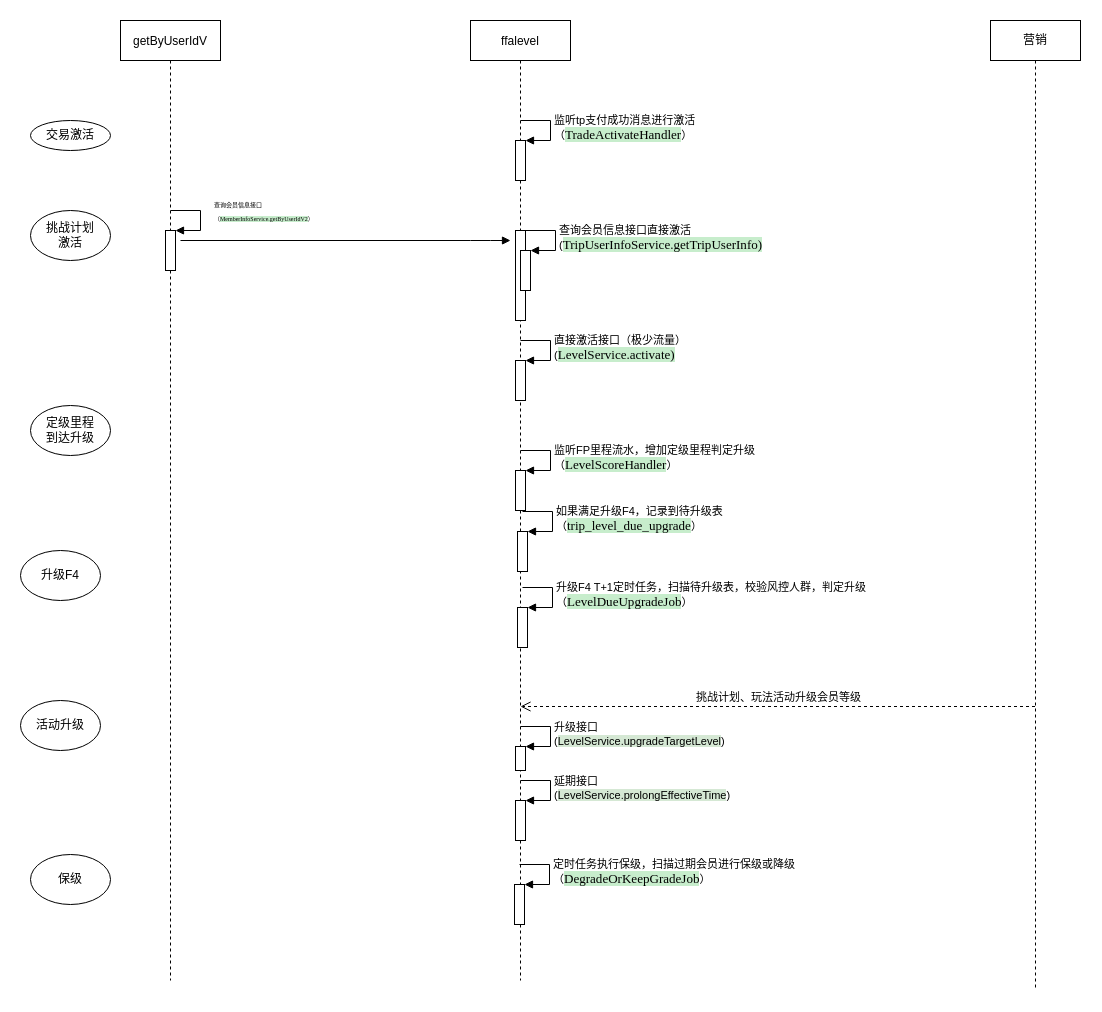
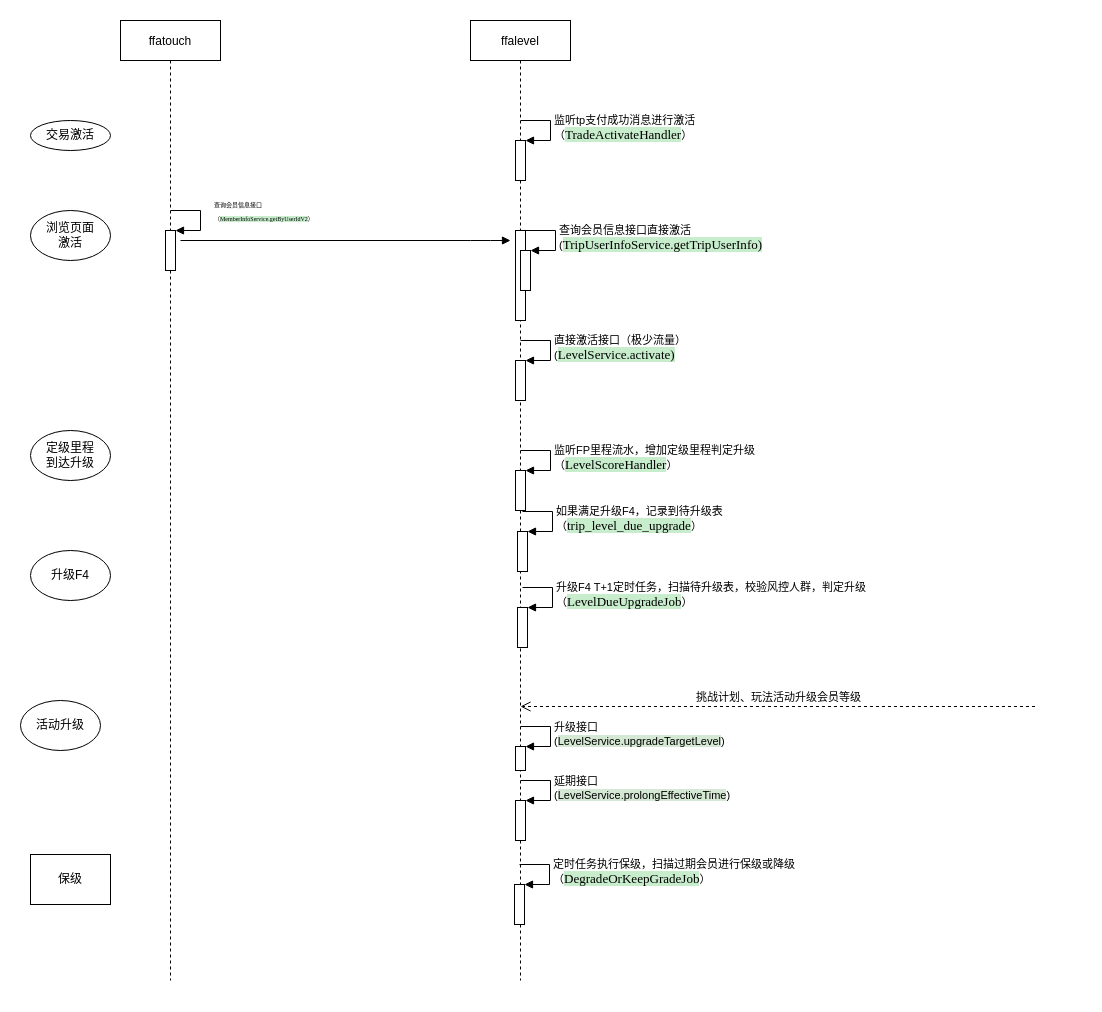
- <mxCell id="23" value="getByUserIdV" style="shape=umlLifeline;perimeter=lifelinePerimeter;container=1;collapsible=0;recursiveResize=0;rounded=0;shadow=0;strokeWidth=1;" parent="1" vertex="1"><mxGeometry x="120" y="20" width="100" height="960" as="geometry" /></mxCell>
+ <mxCell id="23" value="ffatouch" style="shape=umlLifeline;perimeter=lifelinePerimeter;container=1;collapsible=0;recursiveResize=0;rounded=0;shadow=0;strokeWidth=1;" parent="1" vertex="1"><mxGeometry x="120" y="20" width="100" height="960" as="geometry" /></mxCell>
- <mxCell id="28" value="挑战计划&lt;br&gt;激活" style="ellipse;whiteSpace=wrap;html=1;" parent="1" vertex="1"><mxGeometry x="30" y="210" width="80" height="50" as="geometry" /></mxCell>
+ <mxCell id="28" value="浏览页面&lt;br&gt;激活" style="ellipse;whiteSpace=wrap;html=1;" parent="1" vertex="1"><mxGeometry x="30" y="210" width="80" height="50" as="geometry" /></mxCell>
- <mxCell id="29" value="定级里程&lt;br&gt;到达升级" style="ellipse;whiteSpace=wrap;html=1;" parent="1" vertex="1"><mxGeometry x="30" y="405" width="80" height="50" as="geometry" /></mxCell>
+ <mxCell id="29" value="定级里程&lt;br&gt;到达升级" style="ellipse;whiteSpace=wrap;html=1;" parent="1" vertex="1"><mxGeometry x="30" y="430" width="80" height="50" as="geometry" /></mxCell>
- <mxCell id="32" value="营销" style="shape=umlLifeline;perimeter=lifelinePerimeter;whiteSpace=wrap;html=1;container=1;collapsible=0;recursiveResize=0;outlineConnect=0;" parent="1" vertex="1"><mxGeometry x="990" y="20" width="90" height="970" as="geometry" /></mxCell>
- <mxCell id="30" value="升级F4" style="ellipse;whiteSpace=wrap;html=1;" parent="1" vertex="1"><mxGeometry x="20" y="550" width="80" height="50" as="geometry" /></mxCell>
+ <mxCell id="30" value="升级F4" style="ellipse;whiteSpace=wrap;html=1;" parent="1" vertex="1"><mxGeometry x="30" y="550" width="80" height="50" as="geometry" /></mxCell>
- <mxCell id="33" value="保级" style="ellipse;whiteSpace=wrap;html=1;" parent="1" vertex="1"><mxGeometry x="30" y="854" width="80" height="50" as="geometry" /></mxCell>
+ <mxCell id="33" value="保级" style="whiteSpace=wrap;html=1;rounded=0;" parent="1" vertex="1"><mxGeometry x="30" y="854" width="80" height="50" as="geometry" /></mxCell>
